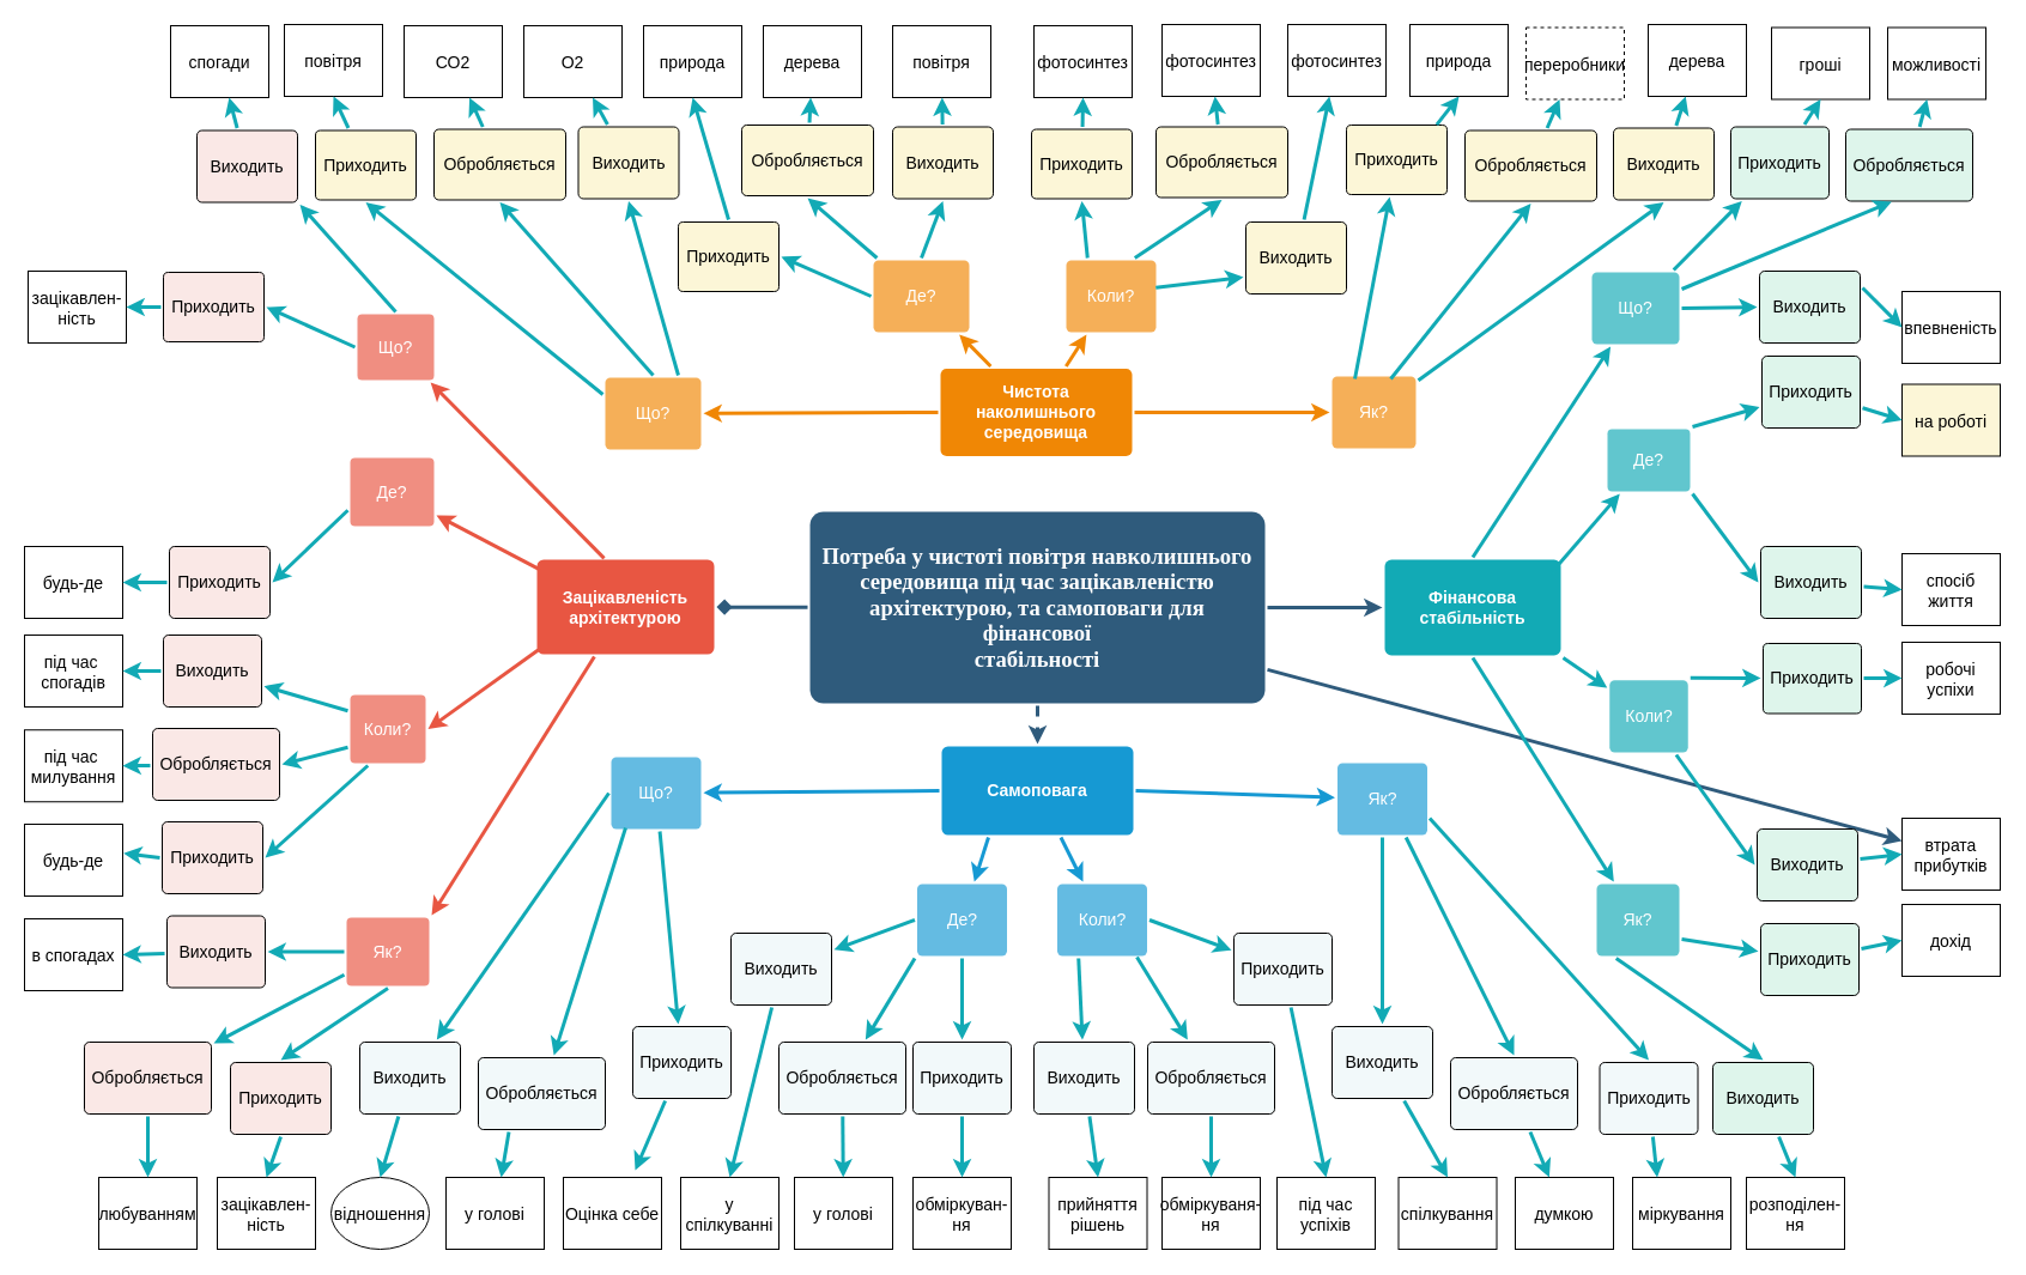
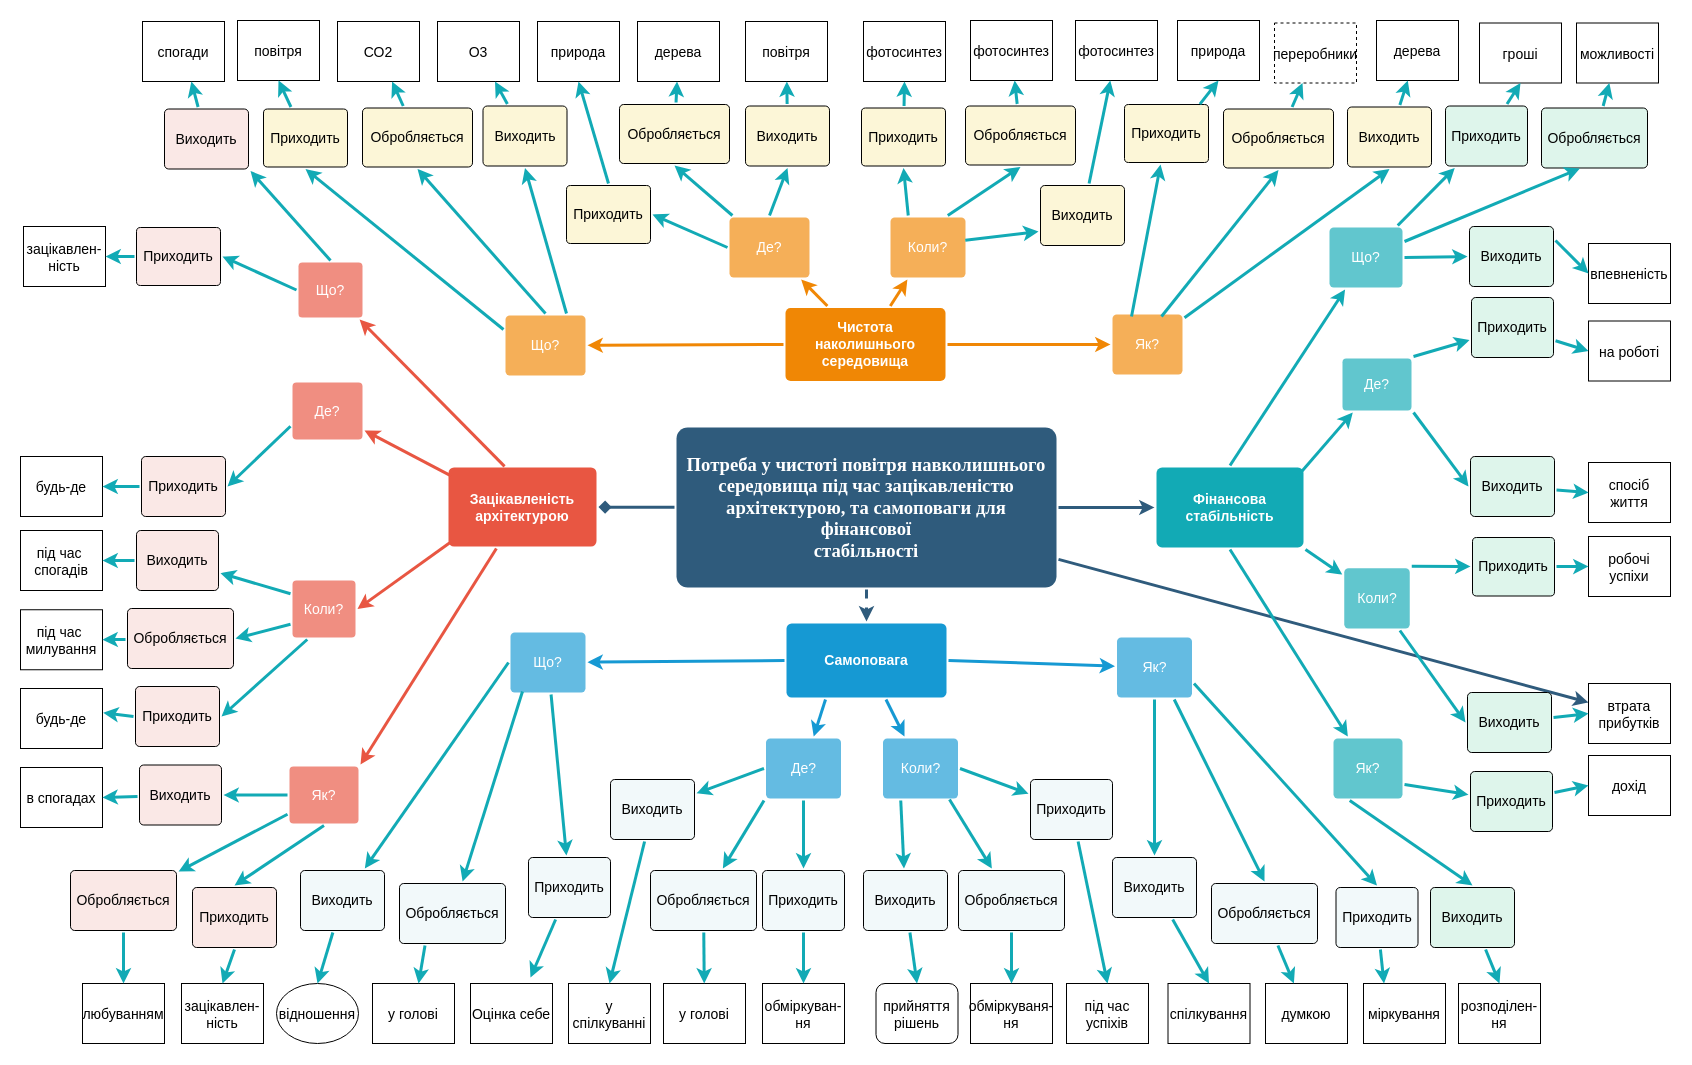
- <mxCell id="171" value="О2" style="fontFamily=Helvetica;fontSize=14;" vertex="1" parent="1"><mxGeometry x="437" y="21" width="82" height="60" as="geometry" /></mxCell>
+ <mxCell id="171" value="О3" style="fontFamily=Helvetica;fontSize=14;" vertex="1" parent="1"><mxGeometry x="437" y="21" width="82" height="60" as="geometry" /></mxCell>
- <mxCell id="59" value="на роботі" style="fontFamily=Helvetica;fontSize=14;fillColor=#fcf6d7;" vertex="1" parent="1"><mxGeometry x="1588" y="320.5" width="82" height="60" as="geometry" /></mxCell>
+ <mxCell id="59" value="на роботі" style="fontFamily=Helvetica;fontSize=14;" vertex="1" parent="1"><mxGeometry x="1588" y="320.5" width="82" height="60" as="geometry" /></mxCell>
- <mxCell id="135" value="прийняття&#10;рішень" style="fontFamily=Helvetica;fontSize=14;" vertex="1" parent="1"><mxGeometry x="875.5" y="983" width="82" height="60" as="geometry" /></mxCell>
+ <mxCell id="135" value="прийняття&#10;рішень" style="fontFamily=Helvetica;fontSize=14;rounded=1;" vertex="1" parent="1"><mxGeometry x="875.5" y="983" width="82" height="60" as="geometry" /></mxCell>
